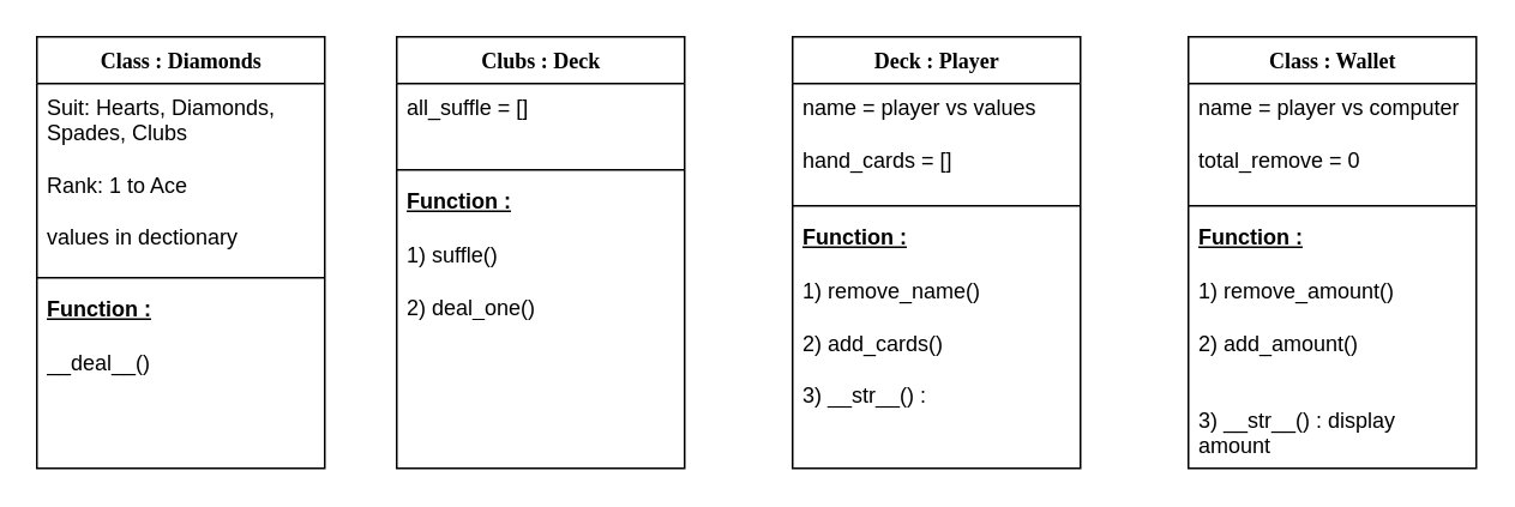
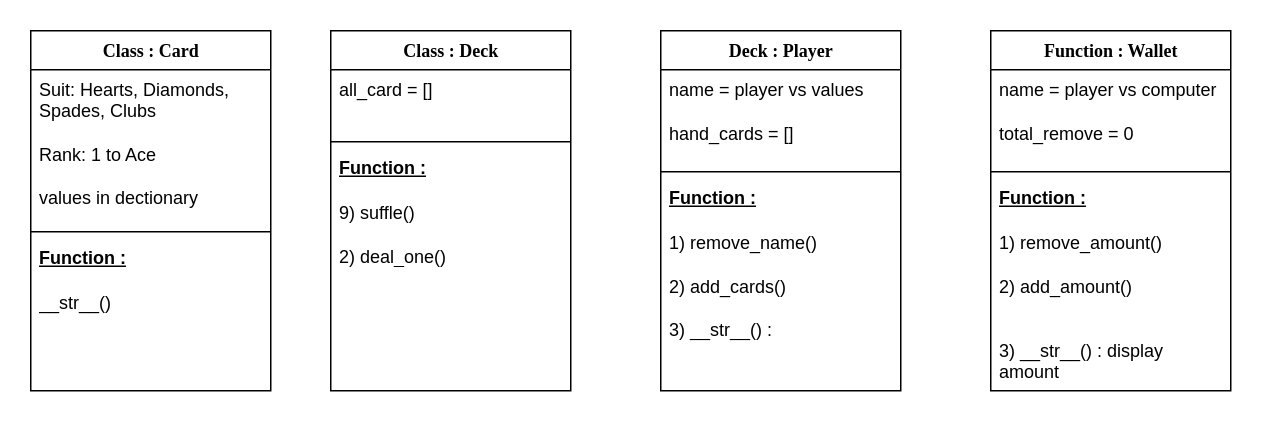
- <mxCell id="2" value="Class : Diamonds" style="swimlane;html=1;fontStyle=1;align=center;verticalAlign=top;childLayout=stackLayout;horizontal=1;startSize=26;horizontalStack=0;resizeParent=1;resizeLast=0;collapsible=1;marginBottom=0;swimlaneFillColor=#ffffff;rounded=0;shadow=0;comic=0;labelBackgroundColor=none;strokeWidth=1;fillColor=none;fontFamily=Verdana;fontSize=12" parent="1" vertex="1"><mxGeometry x="20" y="20" width="160" height="240" as="geometry" /></mxCell>
+ <mxCell id="2" value="Class : Card" style="swimlane;html=1;fontStyle=1;align=center;verticalAlign=top;childLayout=stackLayout;horizontal=1;startSize=26;horizontalStack=0;resizeParent=1;resizeLast=0;collapsible=1;marginBottom=0;swimlaneFillColor=#ffffff;rounded=0;shadow=0;comic=0;labelBackgroundColor=none;strokeWidth=1;fillColor=none;fontFamily=Verdana;fontSize=12" parent="1" vertex="1"><mxGeometry x="20" y="20" width="160" height="240" as="geometry" /></mxCell>
- <mxCell id="7" value="Clubs : Deck" style="swimlane;html=1;fontStyle=1;align=center;verticalAlign=top;childLayout=stackLayout;horizontal=1;startSize=26;horizontalStack=0;resizeParent=1;resizeLast=0;collapsible=1;marginBottom=0;swimlaneFillColor=#ffffff;rounded=0;shadow=0;comic=0;labelBackgroundColor=none;strokeWidth=1;fillColor=none;fontFamily=Verdana;fontSize=12" vertex="1" parent="1"><mxGeometry x="220" y="20" width="160" height="240" as="geometry" /></mxCell>
+ <mxCell id="7" value="Class : Deck" style="swimlane;html=1;fontStyle=1;align=center;verticalAlign=top;childLayout=stackLayout;horizontal=1;startSize=26;horizontalStack=0;resizeParent=1;resizeLast=0;collapsible=1;marginBottom=0;swimlaneFillColor=#ffffff;rounded=0;shadow=0;comic=0;labelBackgroundColor=none;strokeWidth=1;fillColor=none;fontFamily=Verdana;fontSize=12" vertex="1" parent="1"><mxGeometry x="220" y="20" width="160" height="240" as="geometry" /></mxCell>
- <mxCell id="17" value="Class : Wallet" style="swimlane;html=1;fontStyle=1;align=center;verticalAlign=top;childLayout=stackLayout;horizontal=1;startSize=26;horizontalStack=0;resizeParent=1;resizeLast=0;collapsible=1;marginBottom=0;swimlaneFillColor=#ffffff;rounded=0;shadow=0;comic=0;labelBackgroundColor=none;strokeWidth=1;fillColor=none;fontFamily=Verdana;fontSize=12" vertex="1" parent="1"><mxGeometry x="660" y="20" width="160" height="240" as="geometry" /></mxCell>
+ <mxCell id="17" value="Function : Wallet" style="swimlane;html=1;fontStyle=1;align=center;verticalAlign=top;childLayout=stackLayout;horizontal=1;startSize=26;horizontalStack=0;resizeParent=1;resizeLast=0;collapsible=1;marginBottom=0;swimlaneFillColor=#ffffff;rounded=0;shadow=0;comic=0;labelBackgroundColor=none;strokeWidth=1;fillColor=none;fontFamily=Verdana;fontSize=12" vertex="1" parent="1"><mxGeometry x="660" y="20" width="160" height="240" as="geometry" /></mxCell>
- <mxCell id="8" value="&lt;div&gt;all_suffle = []&lt;/div&gt;&lt;div&gt;&lt;br&gt;&lt;/div&gt;" style="text;html=1;strokeColor=none;fillColor=none;align=left;verticalAlign=top;spacingLeft=4;spacingRight=4;whiteSpace=wrap;overflow=hidden;rotatable=0;points=[[0,0.5],[1,0.5]];portConstraint=eastwest;" vertex="1" parent="7"><mxGeometry y="26" width="160" height="44" as="geometry" /></mxCell>
+ <mxCell id="8" value="&lt;div&gt;all_card = []&lt;/div&gt;&lt;div&gt;&lt;br&gt;&lt;/div&gt;" style="text;html=1;strokeColor=none;fillColor=none;align=left;verticalAlign=top;spacingLeft=4;spacingRight=4;whiteSpace=wrap;overflow=hidden;rotatable=0;points=[[0,0.5],[1,0.5]];portConstraint=eastwest;" vertex="1" parent="7"><mxGeometry y="26" width="160" height="44" as="geometry" /></mxCell>
- <mxCell id="11" value="&lt;div&gt;1) suffle()&lt;/div&gt;&lt;div&gt;&lt;br&gt;&lt;/div&gt;&lt;div&gt;2) deal_one()&lt;br&gt;&lt;/div&gt;" style="text;html=1;strokeColor=none;fillColor=none;align=left;verticalAlign=top;spacingLeft=4;spacingRight=4;whiteSpace=wrap;overflow=hidden;rotatable=0;points=[[0,0.5],[1,0.5]];portConstraint=eastwest;" vertex="1" parent="7"><mxGeometry y="108" width="160" height="52" as="geometry" /></mxCell>
+ <mxCell id="11" value="&lt;div&gt;9) suffle()&lt;/div&gt;&lt;div&gt;&lt;br&gt;&lt;/div&gt;&lt;div&gt;2) deal_one()&lt;br&gt;&lt;/div&gt;" style="text;html=1;strokeColor=none;fillColor=none;align=left;verticalAlign=top;spacingLeft=4;spacingRight=4;whiteSpace=wrap;overflow=hidden;rotatable=0;points=[[0,0.5],[1,0.5]];portConstraint=eastwest;" vertex="1" parent="7"><mxGeometry y="108" width="160" height="52" as="geometry" /></mxCell>
- <mxCell id="6" value="&lt;div&gt;__deal__() &lt;br&gt;&lt;/div&gt;&lt;div&gt;&lt;br&gt;&lt;/div&gt;&lt;div&gt;&lt;br&gt;&lt;/div&gt;" style="text;html=1;strokeColor=none;fillColor=none;align=left;verticalAlign=top;spacingLeft=4;spacingRight=4;whiteSpace=wrap;overflow=hidden;rotatable=0;points=[[0,0.5],[1,0.5]];portConstraint=eastwest;" parent="2" vertex="1"><mxGeometry y="168" width="160" height="52" as="geometry" /></mxCell>
+ <mxCell id="6" value="&lt;div&gt;__str__() &lt;br&gt;&lt;/div&gt;&lt;div&gt;&lt;br&gt;&lt;/div&gt;&lt;div&gt;&lt;br&gt;&lt;/div&gt;" style="text;html=1;strokeColor=none;fillColor=none;align=left;verticalAlign=top;spacingLeft=4;spacingRight=4;whiteSpace=wrap;overflow=hidden;rotatable=0;points=[[0,0.5],[1,0.5]];portConstraint=eastwest;" parent="2" vertex="1"><mxGeometry y="168" width="160" height="52" as="geometry" /></mxCell>
